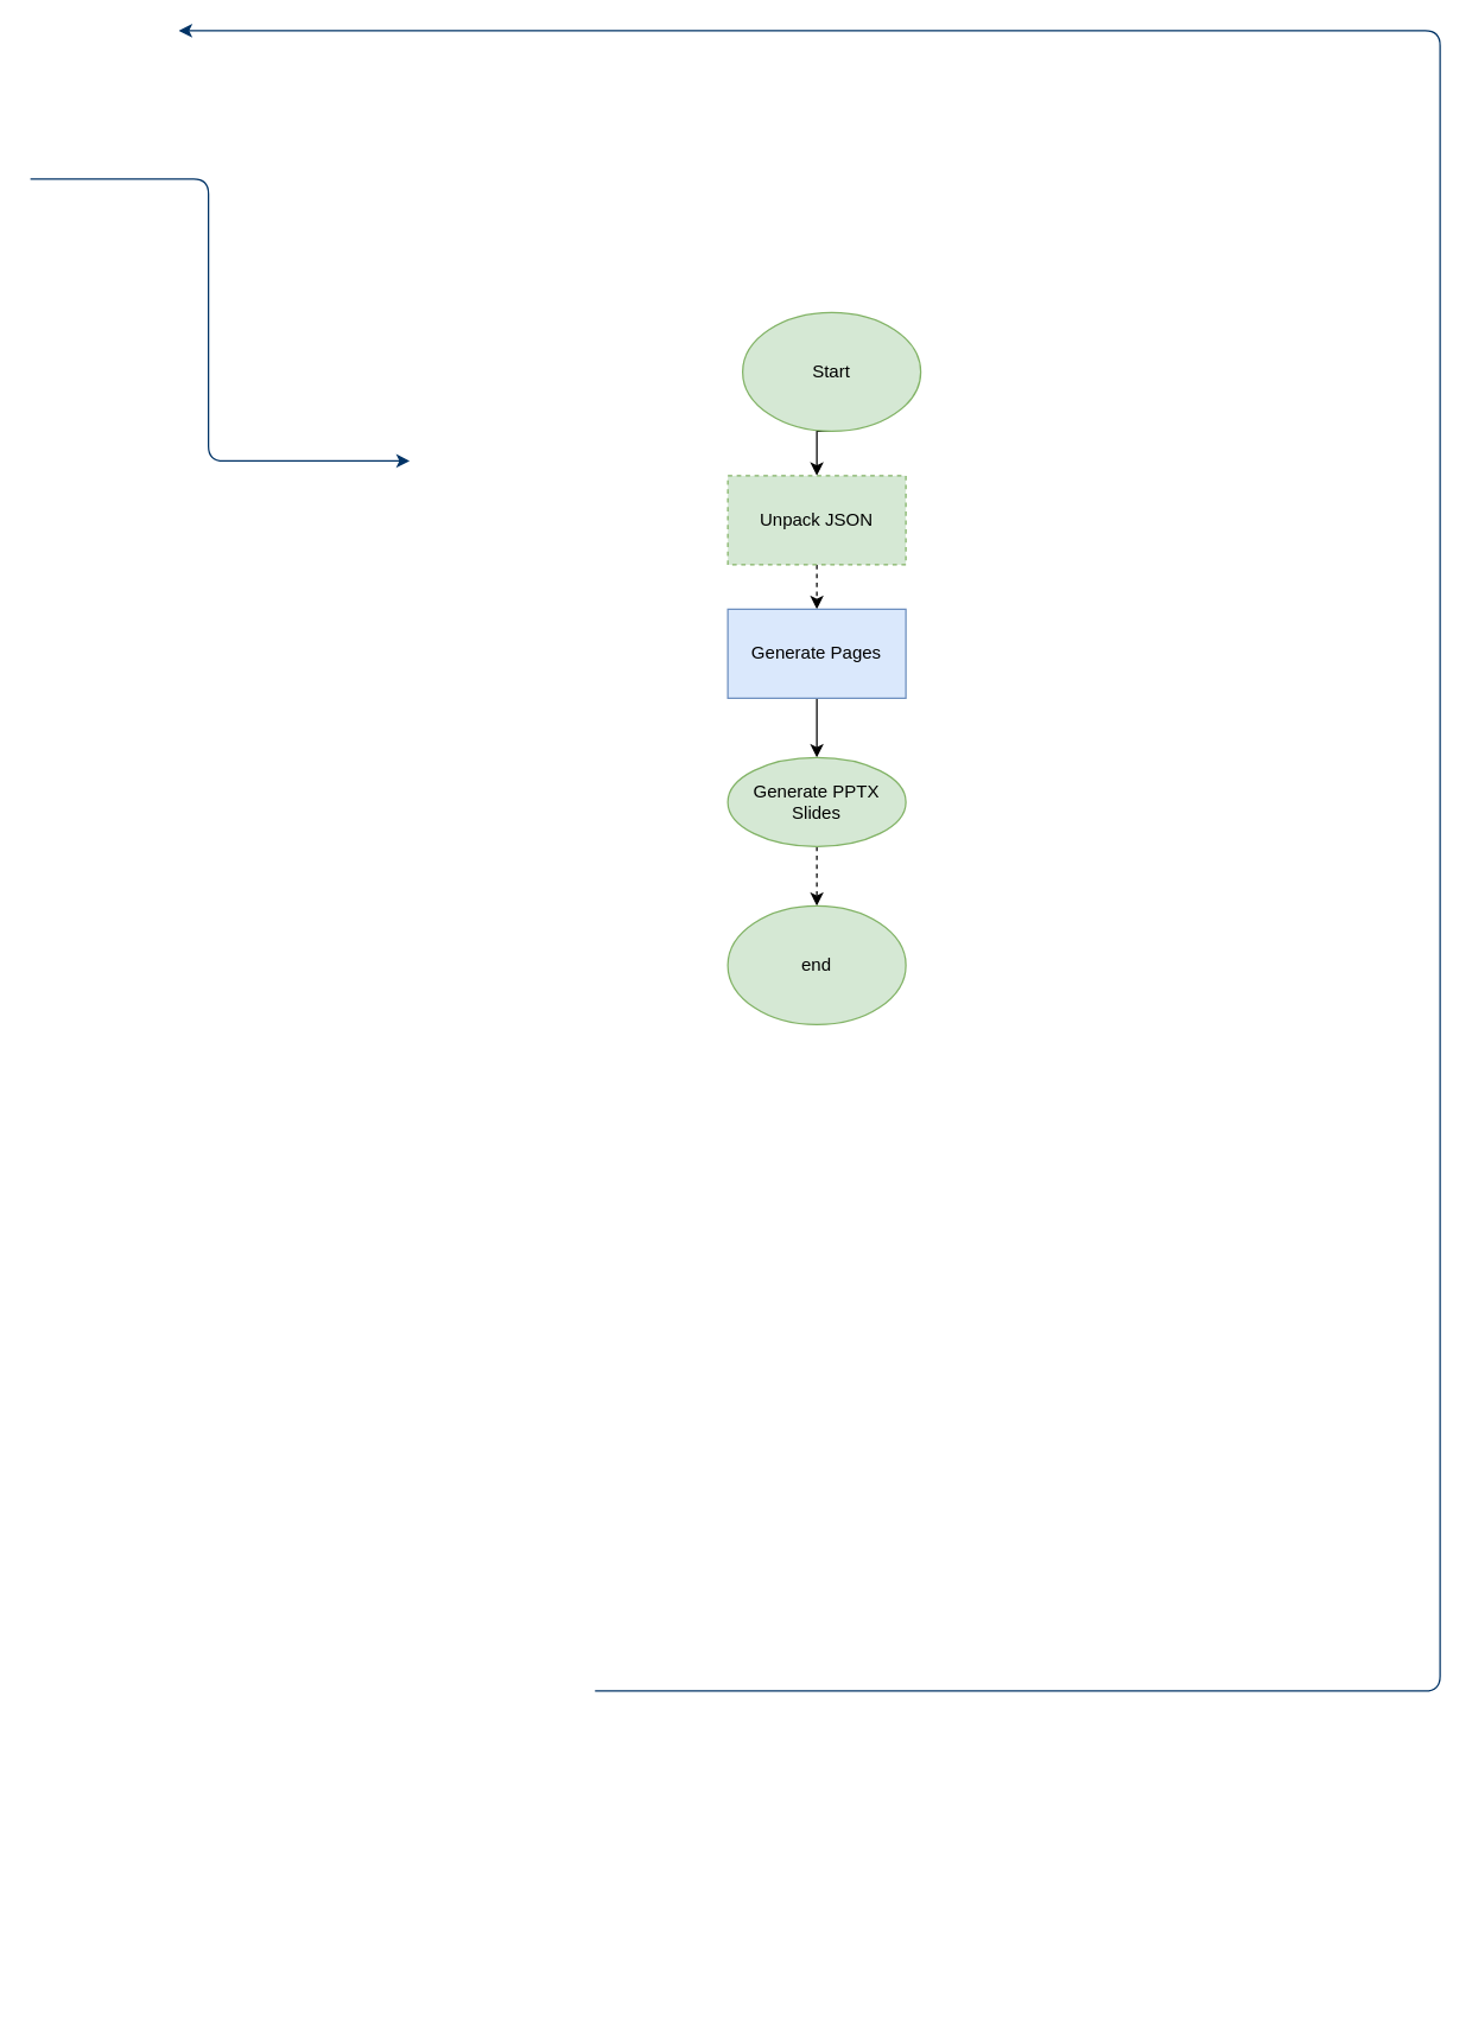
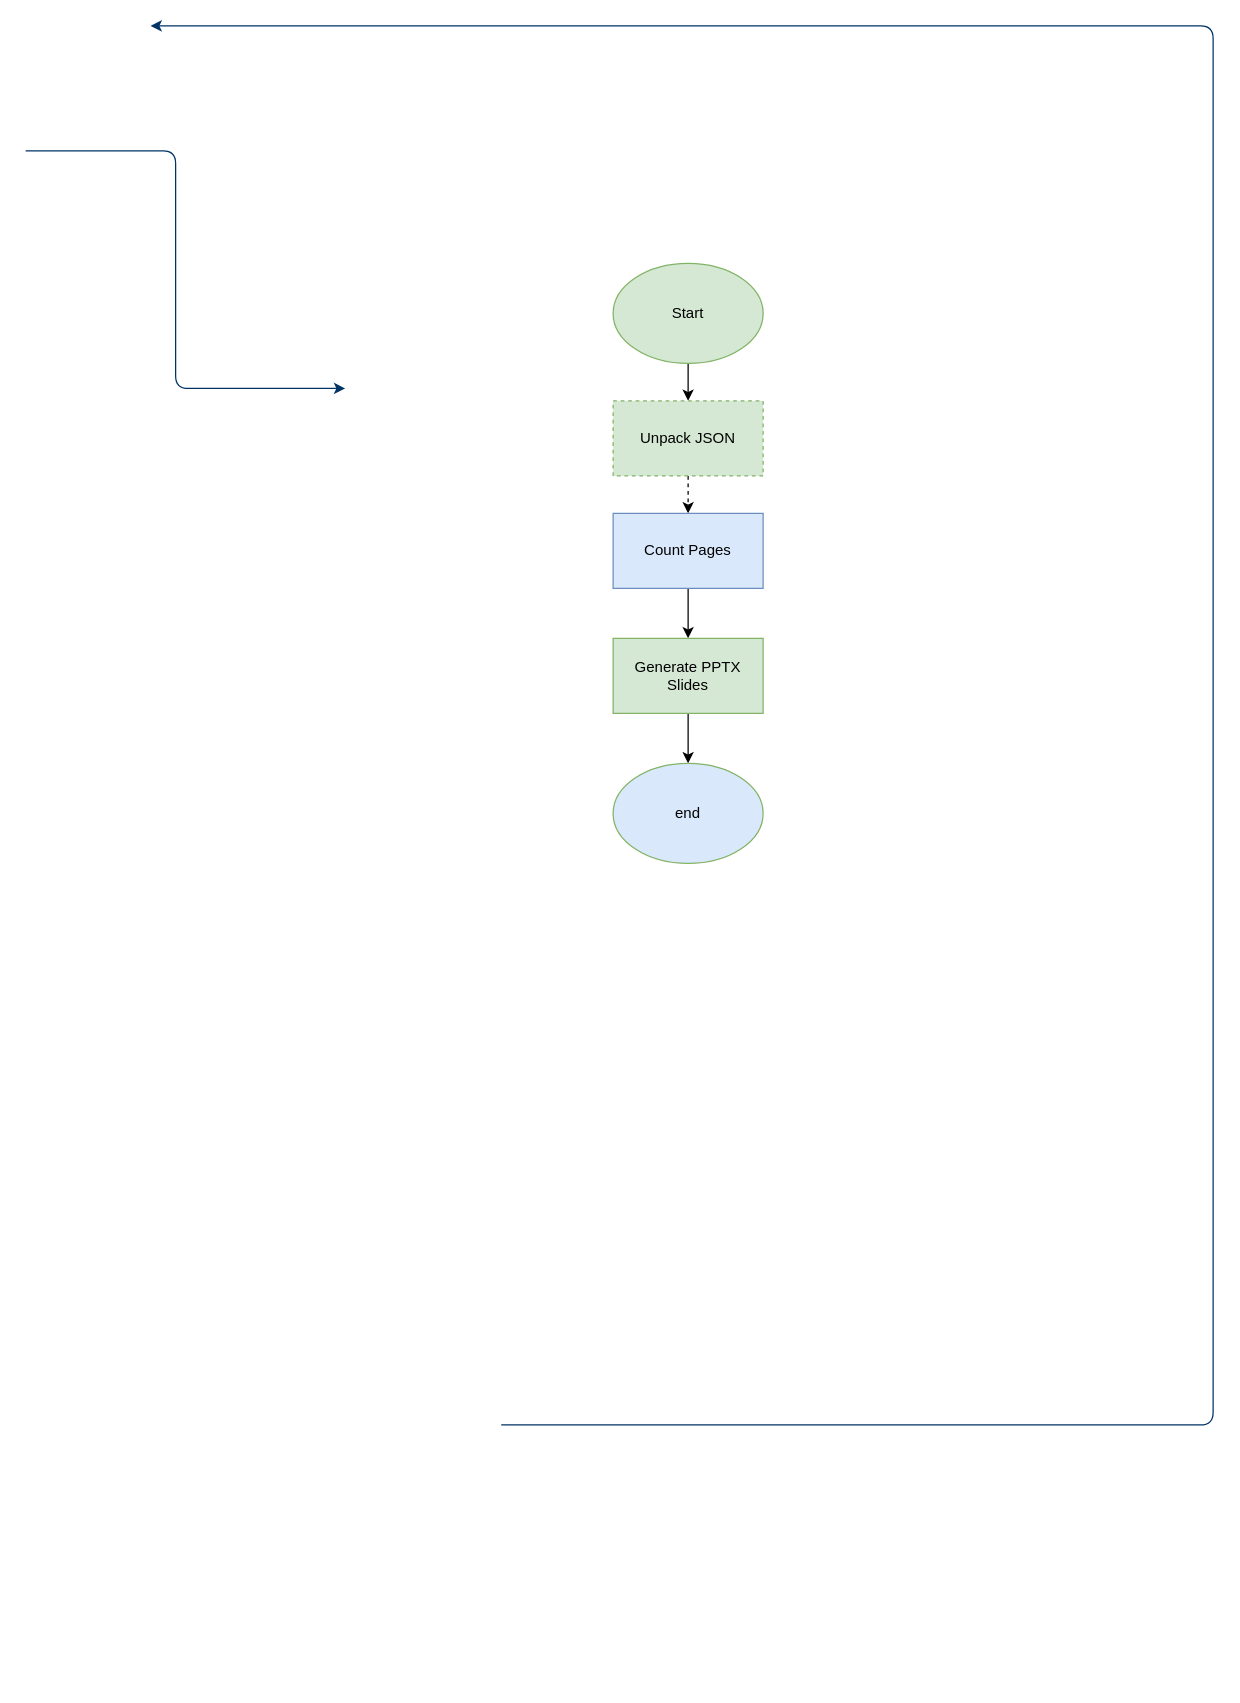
- <mxCell id="5" value="Start" style="ellipse;whiteSpace=wrap;html=1;fillColor=#d5e8d4;strokeColor=#82b366;" vertex="1" parent="1"><mxGeometry x="500" y="210" width="120" height="80" as="geometry" /></mxCell>
+ <mxCell id="5" value="Start" style="ellipse;whiteSpace=wrap;html=1;fillColor=#d5e8d4;strokeColor=#82b366;" vertex="1" parent="1"><mxGeometry x="490" y="210" width="120" height="80" as="geometry" /></mxCell>
- <mxCell id="9" value="Generate Pages" style="rounded=0;whiteSpace=wrap;html=1;fillColor=#dae8fc;strokeColor=#6c8ebf;" vertex="1" parent="1"><mxGeometry x="490" y="410" width="120" height="60" as="geometry" /></mxCell>
+ <mxCell id="9" value="Count Pages" style="rounded=0;whiteSpace=wrap;html=1;fillColor=#dae8fc;strokeColor=#6c8ebf;" vertex="1" parent="1"><mxGeometry x="490" y="410" width="120" height="60" as="geometry" /></mxCell>
- <mxCell id="11" value="Generate PPTX&lt;br&gt;Slides" style="ellipse;whiteSpace=wrap;html=1;fillColor=#d5e8d4;strokeColor=#82b366;" vertex="1" parent="1"><mxGeometry x="490" y="510" width="120" height="60" as="geometry" /></mxCell>
+ <mxCell id="11" value="Generate PPTX&lt;br&gt;Slides" style="rounded=0;whiteSpace=wrap;html=1;fillColor=#d5e8d4;strokeColor=#82b366;" vertex="1" parent="1"><mxGeometry x="490" y="510" width="120" height="60" as="geometry" /></mxCell>
- <mxCell id="10" style="edgeStyle=orthogonalEdgeStyle;rounded=0;orthogonalLoop=1;jettySize=auto;html=1;exitX=0.5;exitY=1;exitDx=0;exitDy=0;entryX=0.5;entryY=0;entryDx=0;entryDy=0;dashed=1;" edge="1" parent="1" source="11" target="12"><mxGeometry relative="1" as="geometry" /></mxCell>
+ <mxCell id="10" style="edgeStyle=orthogonalEdgeStyle;rounded=0;orthogonalLoop=1;jettySize=auto;html=1;exitX=0.5;exitY=1;exitDx=0;exitDy=0;entryX=0.5;entryY=0;entryDx=0;entryDy=0;" edge="1" parent="1" source="11" target="12"><mxGeometry relative="1" as="geometry" /></mxCell>
- <mxCell id="12" value="end" style="ellipse;whiteSpace=wrap;html=1;fillColor=#d5e8d4;strokeColor=#82b366;" vertex="1" parent="1"><mxGeometry x="490" y="610" width="120" height="80" as="geometry" /></mxCell>
+ <mxCell id="12" value="end" style="ellipse;whiteSpace=wrap;html=1;fillColor=#dae8fc;strokeColor=#82b366;" vertex="1" parent="1"><mxGeometry x="490" y="610" width="120" height="80" as="geometry" /></mxCell>
